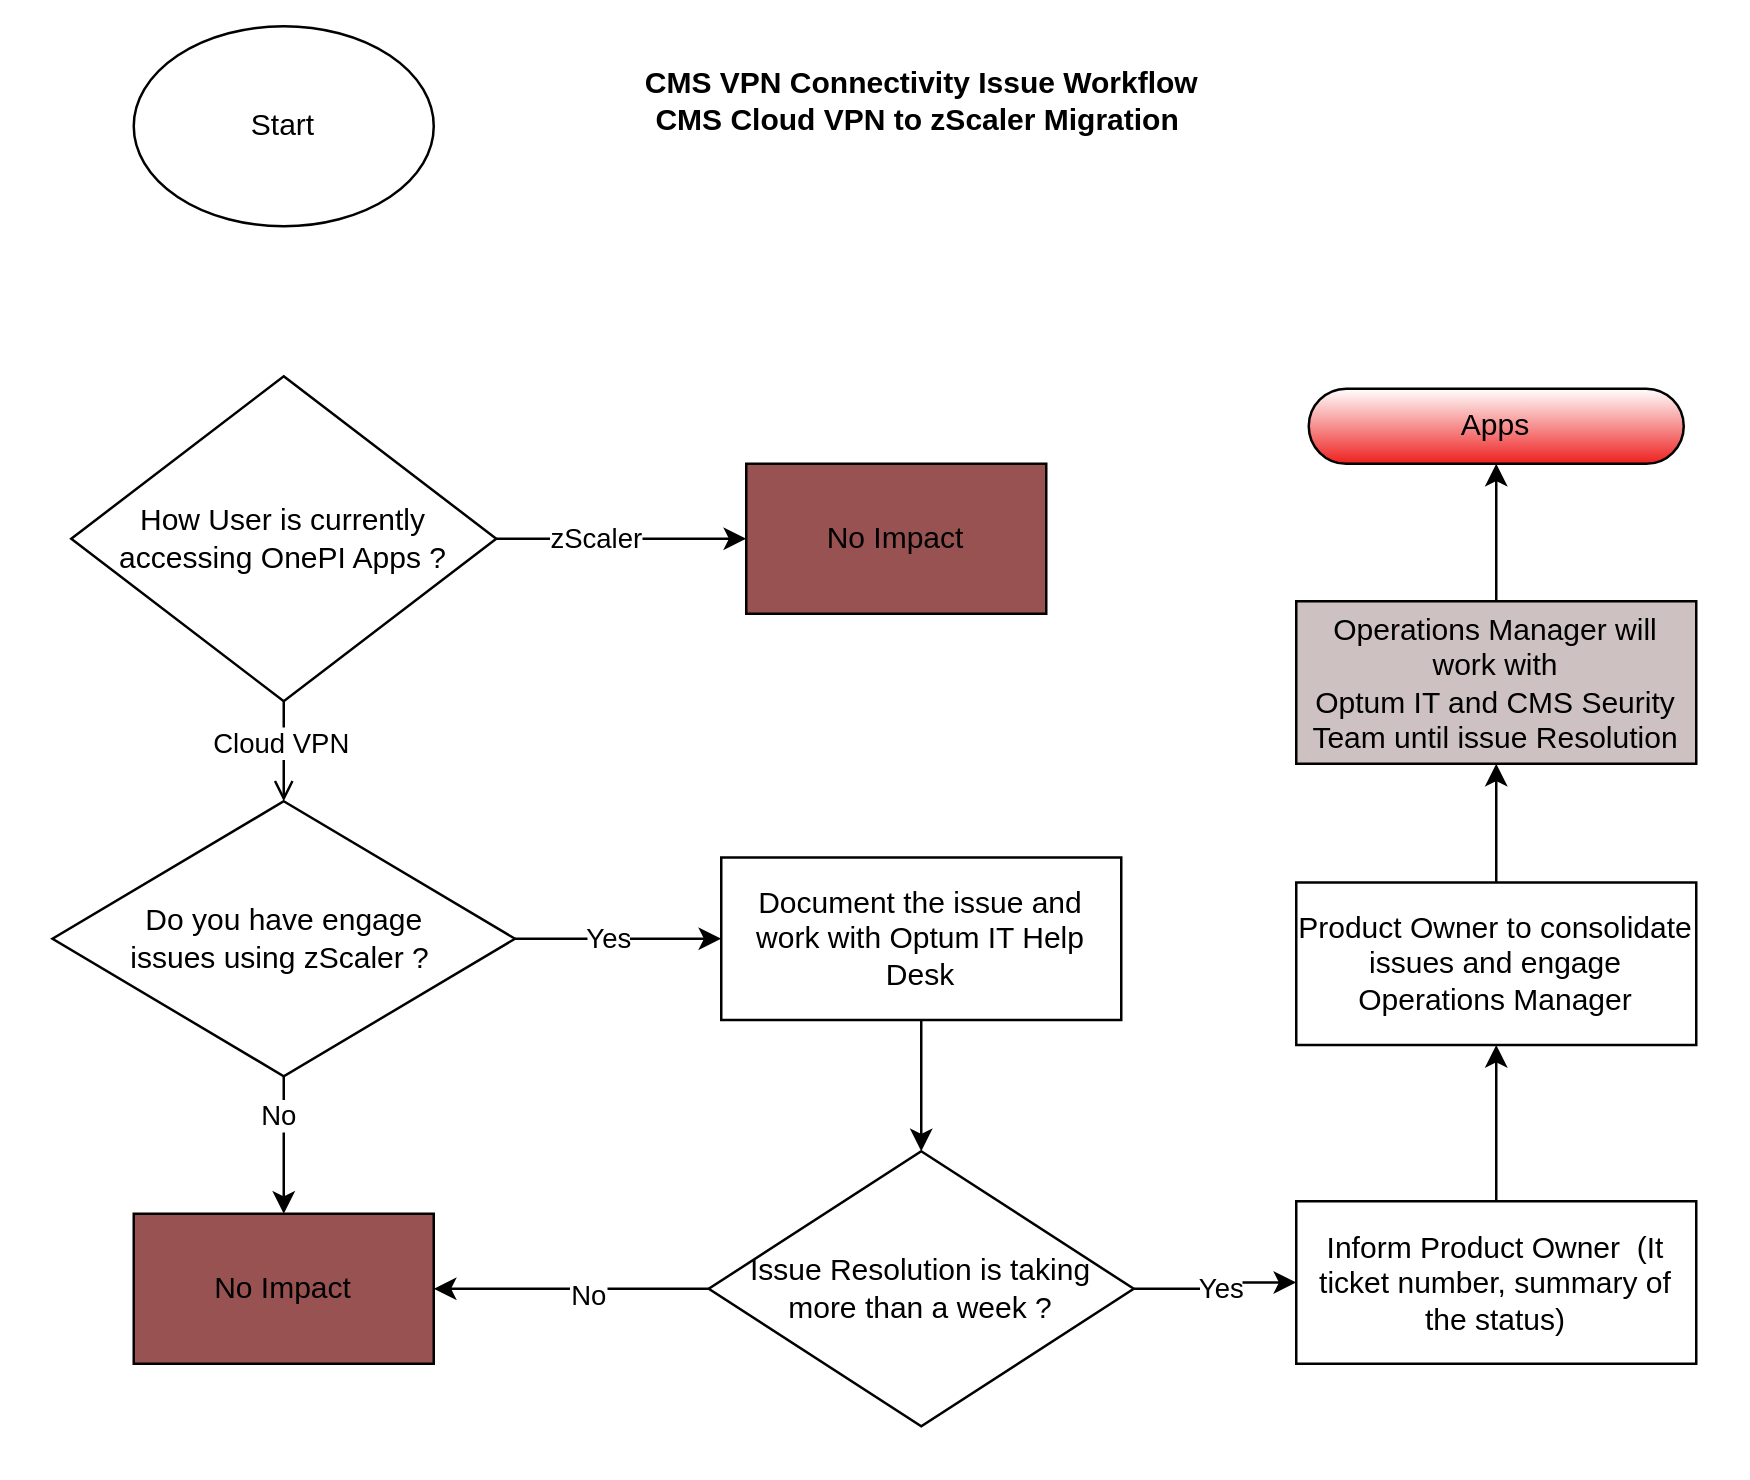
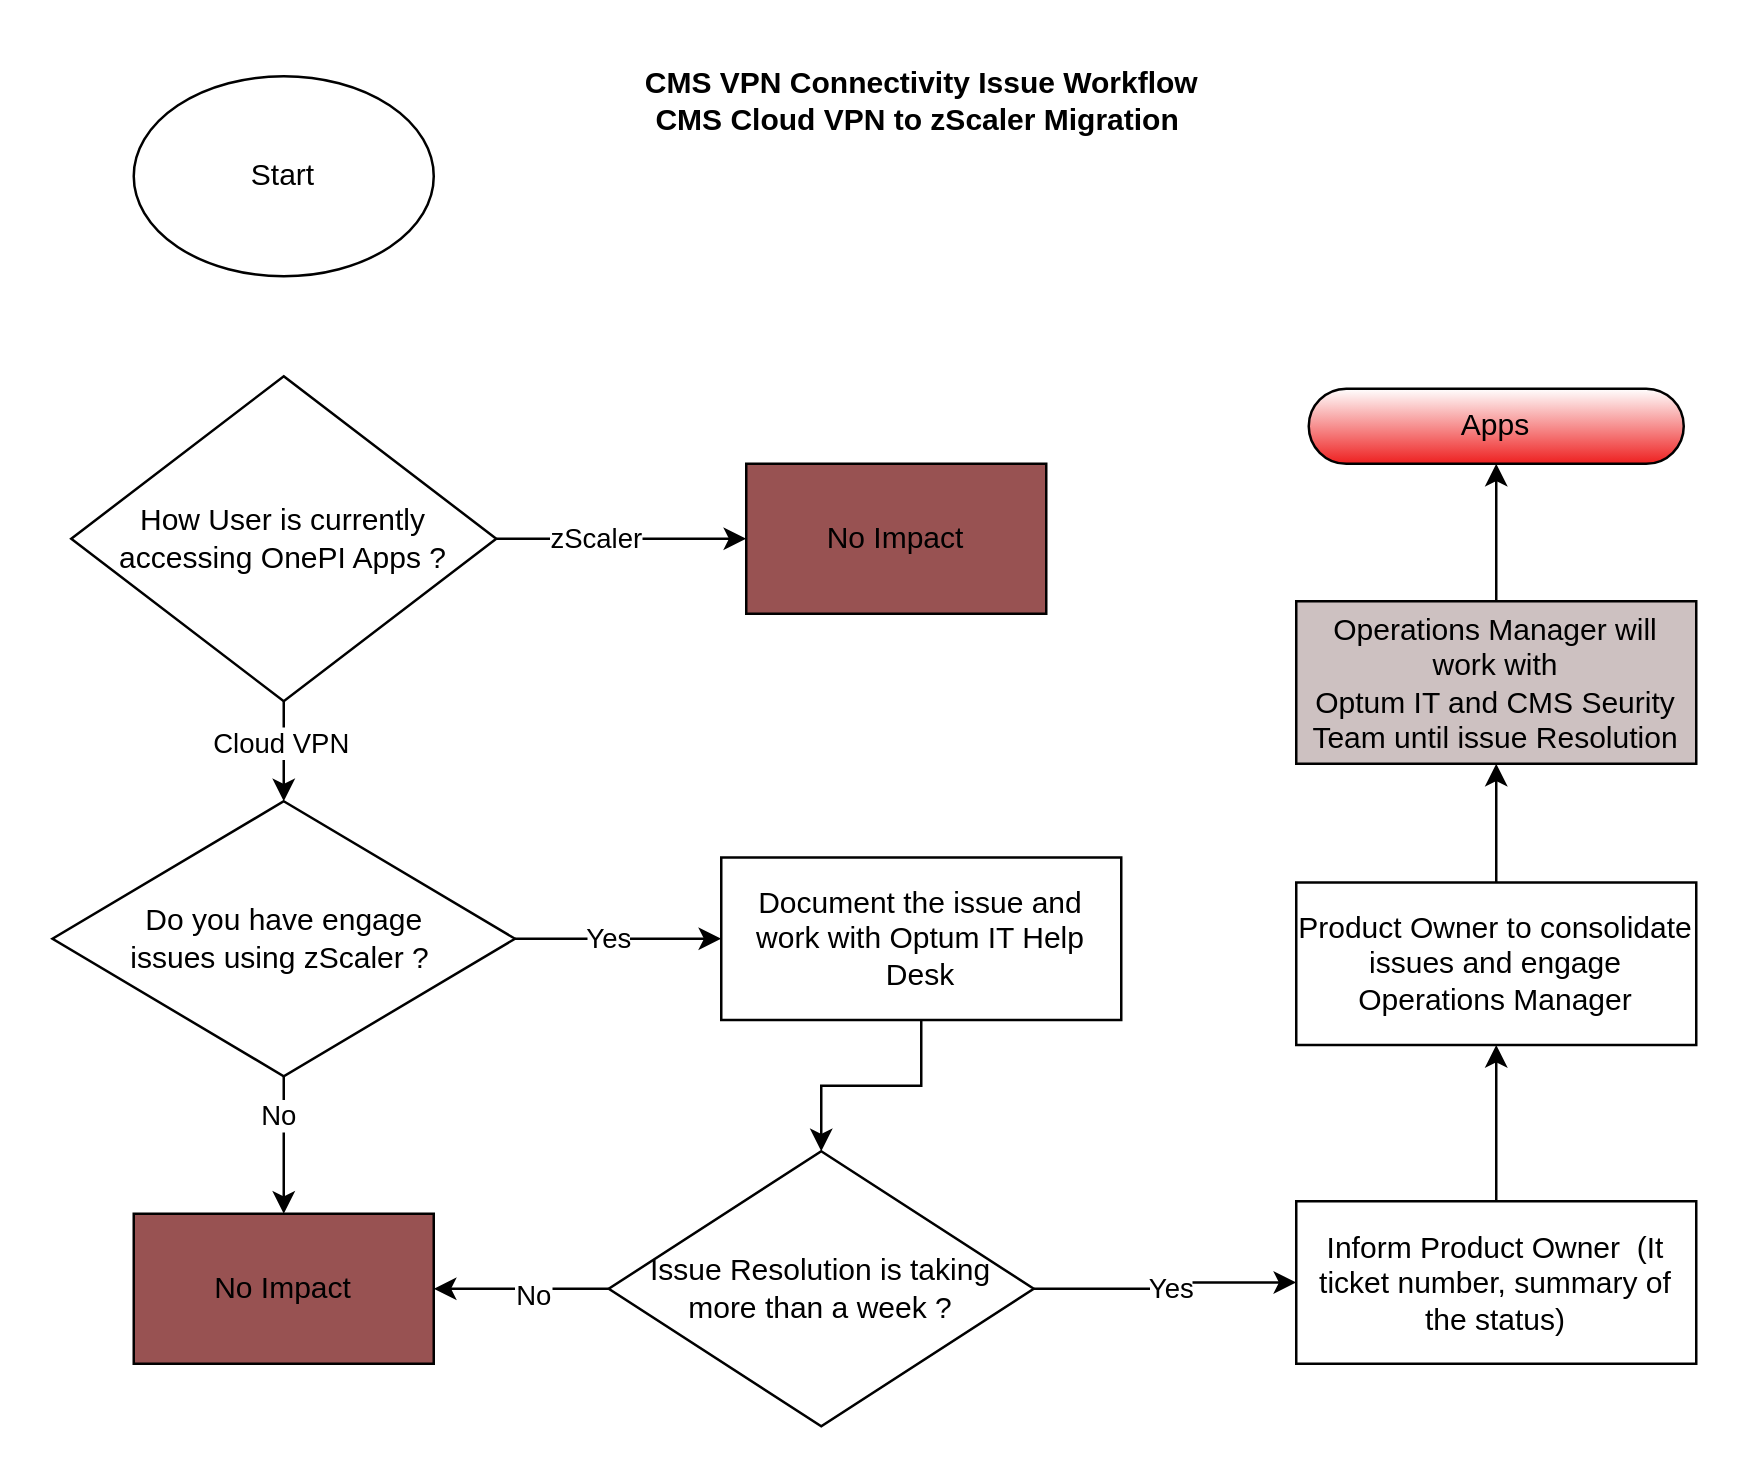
- <mxCell id="26" value="Start" style="ellipse;whiteSpace=wrap;html=1;" vertex="1" parent="1"><mxGeometry x="53" y="10" width="120" height="80" as="geometry" /></mxCell>
+ <mxCell id="26" value="Start" style="ellipse;whiteSpace=wrap;html=1;" vertex="1" parent="1"><mxGeometry x="53" y="30" width="120" height="80" as="geometry" /></mxCell>
- <mxCell id="4" value="" style="edgeStyle=orthogonalEdgeStyle;rounded=0;orthogonalLoop=1;jettySize=auto;html=1;entryX=0.5;entryY=0;entryDx=0;entryDy=0;endArrow=open;" edge="1" parent="1" source="6" target="10"><mxGeometry relative="1" as="geometry"><mxPoint x="113" y="350" as="targetPoint" /></mxGeometry></mxCell>
+ <mxCell id="4" value="" style="edgeStyle=orthogonalEdgeStyle;rounded=0;orthogonalLoop=1;jettySize=auto;html=1;entryX=0.5;entryY=0;entryDx=0;entryDy=0;" edge="1" parent="1" source="6" target="10"><mxGeometry relative="1" as="geometry"><mxPoint x="113" y="350" as="targetPoint" /></mxGeometry></mxCell>
- <mxCell id="17" value="Issue Resolution is taking &lt;br&gt;more than a week ?" style="rhombus;whiteSpace=wrap;html=1;" vertex="1" parent="1"><mxGeometry x="283" y="460" width="170" height="110" as="geometry" /></mxCell>
+ <mxCell id="17" value="Issue Resolution is taking &lt;br&gt;more than a week ?" style="rhombus;whiteSpace=wrap;html=1;" vertex="1" parent="1"><mxGeometry x="243" y="460" width="170" height="110" as="geometry" /></mxCell>
